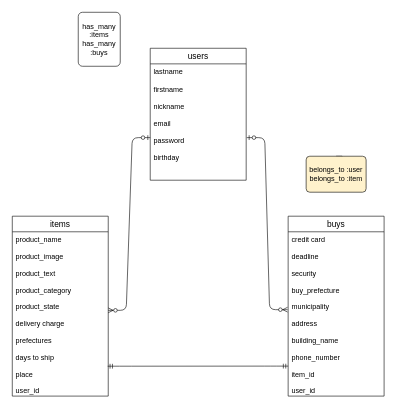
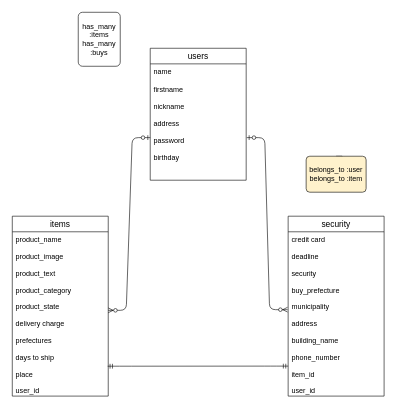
- <mxCell id="3" value="lastname&#10;&#10;" style="text;strokeColor=none;fillColor=none;spacingLeft=4;spacingRight=4;overflow=hidden;rotatable=0;points=[[0,0.5],[1,0.5]];portConstraint=eastwest;fontSize=12;" vertex="1" parent="2"><mxGeometry y="26" width="160" height="30" as="geometry" /></mxCell>
+ <mxCell id="3" value="name&#10;&#10;" style="text;strokeColor=none;fillColor=none;spacingLeft=4;spacingRight=4;overflow=hidden;rotatable=0;points=[[0,0.5],[1,0.5]];portConstraint=eastwest;fontSize=12;" vertex="1" parent="2"><mxGeometry y="26" width="160" height="30" as="geometry" /></mxCell>
- <mxCell id="4" value="firstname&#10;&#10;nickname&#10;&#10;email&#10;&#10;password&#10;&#10;birthday" style="text;strokeColor=none;fillColor=none;spacingLeft=4;spacingRight=4;overflow=hidden;rotatable=0;points=[[0,0.5],[1,0.5]];portConstraint=eastwest;fontSize=12;" vertex="1" parent="2"><mxGeometry y="56" width="160" height="164" as="geometry" /></mxCell>
+ <mxCell id="4" value="firstname&#10;&#10;nickname&#10;&#10;address&#10;&#10;password&#10;&#10;birthday" style="text;strokeColor=none;fillColor=none;spacingLeft=4;spacingRight=4;overflow=hidden;rotatable=0;points=[[0,0.5],[1,0.5]];portConstraint=eastwest;fontSize=12;" vertex="1" parent="2"><mxGeometry y="56" width="160" height="164" as="geometry" /></mxCell>
- <mxCell id="7" value="buys" style="swimlane;fontStyle=0;childLayout=stackLayout;horizontal=1;startSize=26;horizontalStack=0;resizeParent=1;resizeParentMax=0;resizeLast=0;collapsible=1;marginBottom=0;align=center;fontSize=14;" vertex="1" parent="1"><mxGeometry x="480" y="360" width="160" height="300" as="geometry" /></mxCell>
+ <mxCell id="7" value="security" style="swimlane;fontStyle=0;childLayout=stackLayout;horizontal=1;startSize=26;horizontalStack=0;resizeParent=1;resizeParentMax=0;resizeLast=0;collapsible=1;marginBottom=0;align=center;fontSize=14;" vertex="1" parent="1"><mxGeometry x="480" y="360" width="160" height="300" as="geometry" /></mxCell>
